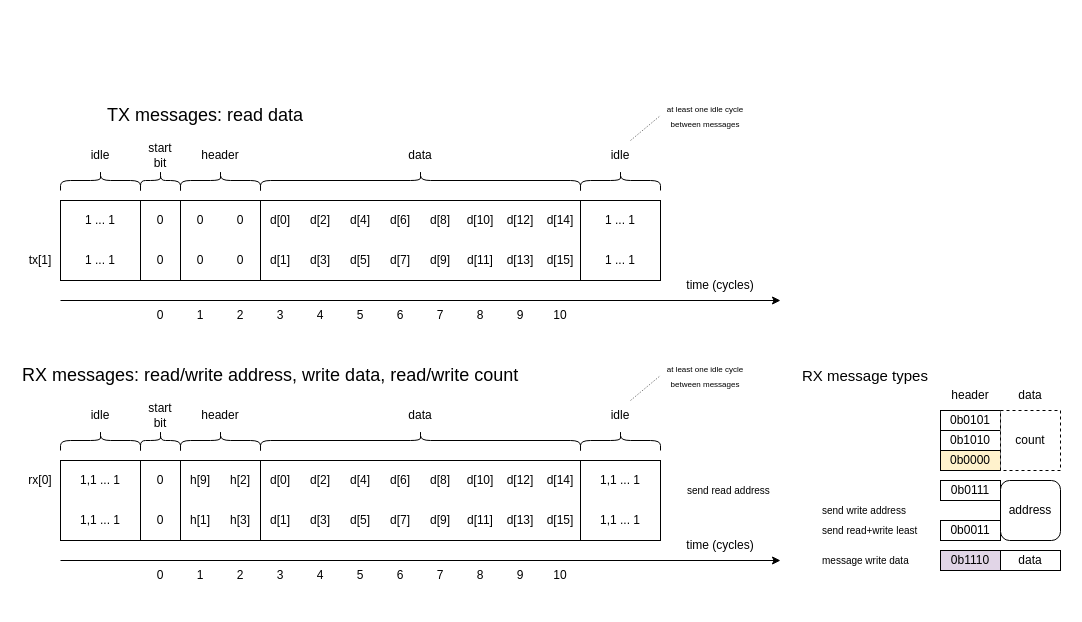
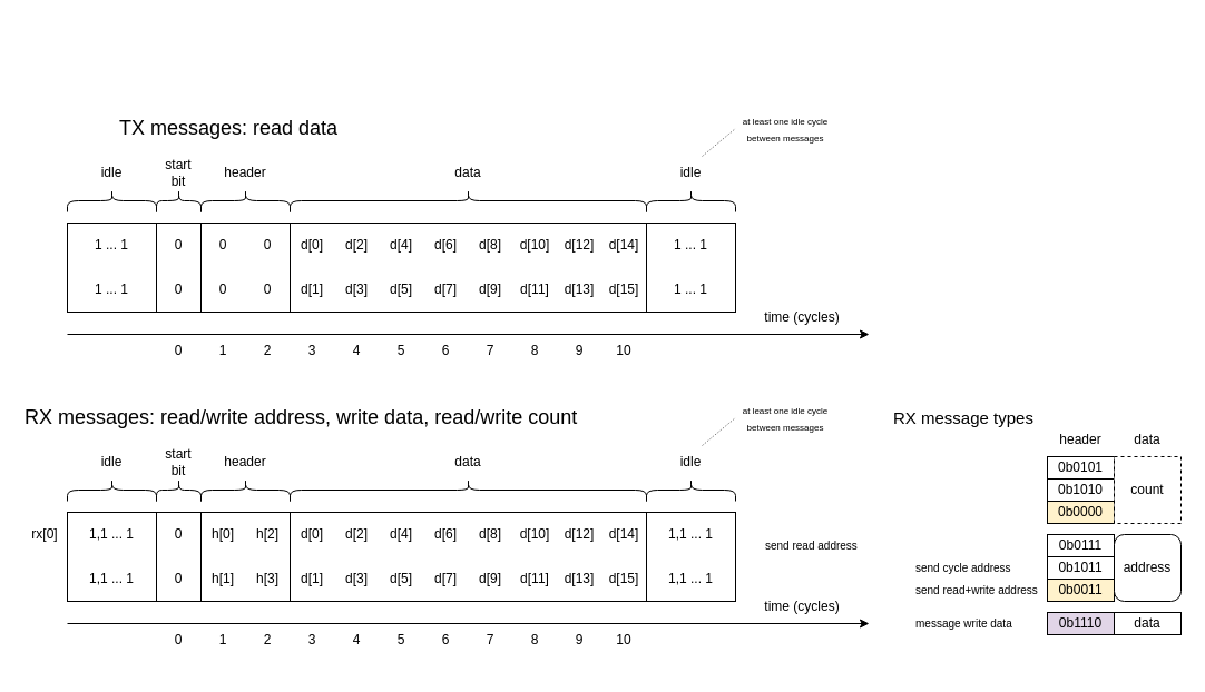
- <mxCell id="58" value="tx[1&lt;span style=&quot;background-color: initial;&quot;&gt;]&lt;/span&gt;" style="text;html=1;align=center;verticalAlign=middle;whiteSpace=wrap;rounded=0;" vertex="1" parent="1"><mxGeometry x="20" y="240" width="40" height="40" as="geometry" /></mxCell>
- <mxCell id="10" value="h[9]" style="text;html=1;align=center;verticalAlign=middle;whiteSpace=wrap;rounded=0;" vertex="1" parent="1"><mxGeometry x="180" y="460" width="40" height="40" as="geometry" /></mxCell>
+ <mxCell id="10" value="h[0]" style="text;html=1;align=center;verticalAlign=middle;whiteSpace=wrap;rounded=0;" vertex="1" parent="1"><mxGeometry x="180" y="460" width="40" height="40" as="geometry" /></mxCell>
- <mxCell id="119" value="&lt;font style=&quot;font-size: 10px;&quot;&gt;send write&lt;span style=&quot;background-color: initial;&quot;&gt;&amp;nbsp;address&lt;/span&gt;&lt;/font&gt;" style="text;html=1;align=left;verticalAlign=middle;whiteSpace=wrap;rounded=0;" vertex="1" parent="1"><mxGeometry x="820" y="500" width="120" height="20" as="geometry" /></mxCell>
+ <mxCell id="119" value="&lt;font style=&quot;font-size: 10px;&quot;&gt;send cycle&lt;span style=&quot;background-color: initial;&quot;&gt;&amp;nbsp;address&lt;/span&gt;&lt;/font&gt;" style="text;html=1;align=left;verticalAlign=middle;whiteSpace=wrap;rounded=0;" vertex="1" parent="1"><mxGeometry x="820" y="500" width="120" height="20" as="geometry" /></mxCell>
+ <mxCell id="124" value="0b1011" style="rounded=0;whiteSpace=wrap;html=1;" vertex="1" parent="1"><mxGeometry x="940" y="500" width="60" height="20" as="geometry" /></mxCell>
- <mxCell id="117" value="&lt;font style=&quot;font-size: 10px;&quot;&gt;send read+write least&lt;/font&gt;" style="text;html=1;align=left;verticalAlign=middle;whiteSpace=wrap;rounded=0;" vertex="1" parent="1"><mxGeometry x="820" y="520" width="120" height="20" as="geometry" /></mxCell>
+ <mxCell id="117" value="&lt;font style=&quot;font-size: 10px;&quot;&gt;send read+write address&lt;/font&gt;" style="text;html=1;align=left;verticalAlign=middle;whiteSpace=wrap;rounded=0;" vertex="1" parent="1"><mxGeometry x="820" y="520" width="120" height="20" as="geometry" /></mxCell>
- <mxCell id="125" value="0b0&lt;span style=&quot;background-color: initial;&quot;&gt;011&lt;/span&gt;" style="rounded=0;whiteSpace=wrap;html=1;" vertex="1" parent="1"><mxGeometry x="940" y="520" width="60" height="20" as="geometry" /></mxCell>
+ <mxCell id="125" value="0b0&lt;span style=&quot;background-color: initial;&quot;&gt;011&lt;/span&gt;" style="rounded=0;whiteSpace=wrap;html=1;fillColor=#fff2cc;" vertex="1" parent="1"><mxGeometry x="940" y="520" width="60" height="20" as="geometry" /></mxCell>
